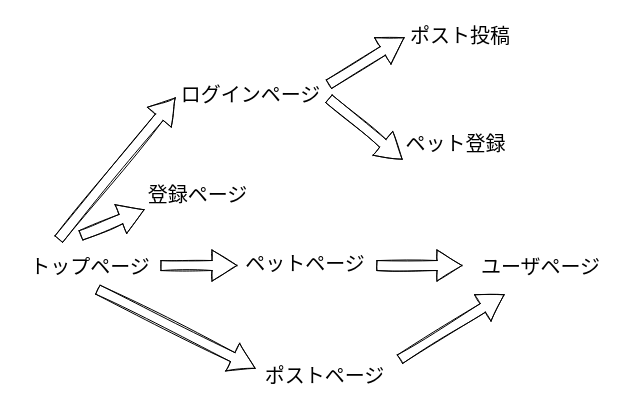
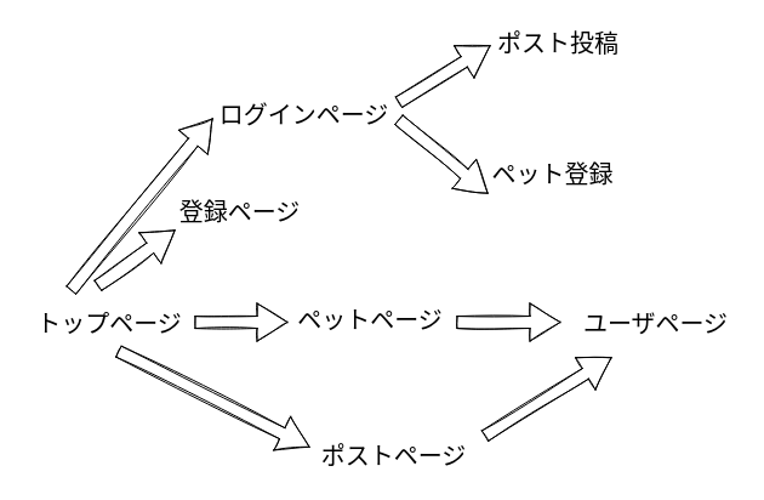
- <mxCell id="10" value="登録ページ" style="text;strokeColor=none;fillColor=none;html=1;align=center;verticalAlign=middle;whiteSpace=wrap;rounded=0;sketch=1;hachureGap=4;fontFamily=Architects Daughter;fontSource=https%3A%2F%2Ffonts.googleapis.com%2Fcss%3Ffamily%3DArchitects%2BDaughter;fontSize=20;" vertex="1" parent="1"><mxGeometry x="144" y="179" width="107" height="30" as="geometry" /></mxCell>
+ <mxCell id="10" value="登録ページ" style="text;strokeColor=none;fillColor=none;html=1;align=center;verticalAlign=middle;whiteSpace=wrap;rounded=0;sketch=1;hachureGap=4;fontFamily=Architects Daughter;fontSource=https%3A%2F%2Ffonts.googleapis.com%2Fcss%3Ffamily%3DArchitects%2BDaughter;fontSize=20;" vertex="1" parent="1"><mxGeometry x="144" y="159" width="107" height="30" as="geometry" /></mxCell>
